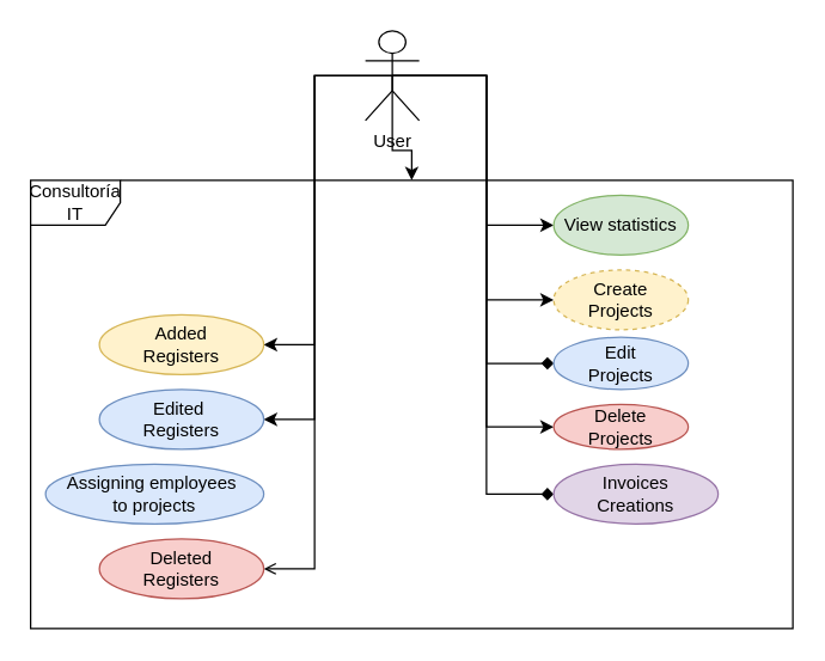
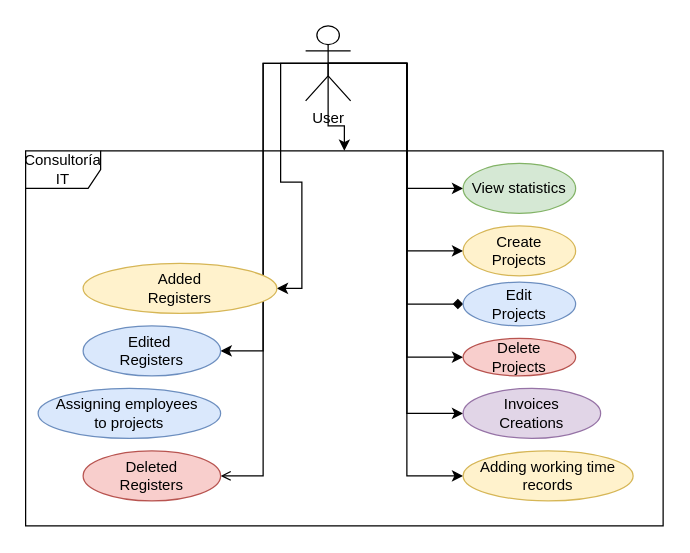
- <mxCell id="14" value="Create&lt;div&gt;Projects&lt;/div&gt;" style="ellipse;whiteSpace=wrap;html=1;fillColor=#fff2cc;strokeColor=#d6b656;dashed=1;" parent="1" vertex="1"><mxGeometry x="370" y="180" width="90" height="40" as="geometry" /></mxCell>
+ <mxCell id="14" value="Create&lt;div&gt;Projects&lt;/div&gt;" style="ellipse;whiteSpace=wrap;html=1;fillColor=#fff2cc;strokeColor=#d6b656;" parent="1" vertex="1"><mxGeometry x="370" y="180" width="90" height="40" as="geometry" /></mxCell>
- <mxCell id="17" value="Added&lt;div&gt;Registers&lt;/div&gt;" style="ellipse;whiteSpace=wrap;html=1;fillColor=#fff2cc;strokeColor=#d6b656;" parent="1" vertex="1"><mxGeometry x="66" y="210" width="110" height="40" as="geometry" /></mxCell>
+ <mxCell id="17" value="Added&lt;div&gt;Registers&lt;/div&gt;" style="ellipse;whiteSpace=wrap;html=1;fillColor=#fff2cc;strokeColor=#d6b656;" parent="1" vertex="1"><mxGeometry x="66" y="210" width="155" height="40" as="geometry" /></mxCell>
- <mxCell id="9" style="edgeStyle=orthogonalEdgeStyle;rounded=0;orthogonalLoop=1;jettySize=auto;html=1;exitX=0.5;exitY=0.5;exitDx=0;exitDy=0;exitPerimeter=0;entryX=0;entryY=0.5;entryDx=0;entryDy=0;endArrow=diamond;" parent="1" source="13" target="20" edge="1"><mxGeometry relative="1" as="geometry" /></mxCell>
+ <mxCell id="9" style="edgeStyle=orthogonalEdgeStyle;rounded=0;orthogonalLoop=1;jettySize=auto;html=1;exitX=0.5;exitY=0.5;exitDx=0;exitDy=0;exitPerimeter=0;entryX=0;entryY=0.5;entryDx=0;entryDy=0;" parent="1" source="13" target="20" edge="1"><mxGeometry relative="1" as="geometry" /></mxCell>
+ <mxCell id="10" style="edgeStyle=orthogonalEdgeStyle;rounded=0;orthogonalLoop=1;jettySize=auto;html=1;exitX=0.5;exitY=0.5;exitDx=0;exitDy=0;exitPerimeter=0;entryX=0;entryY=0.5;entryDx=0;entryDy=0;" parent="1" source="13" target="22" edge="1"><mxGeometry relative="1" as="geometry" /></mxCell>
+ <mxCell id="22" value="Adding working time records" style="ellipse;whiteSpace=wrap;html=1;fillColor=#fff2cc;strokeColor=#d6b656;" parent="1" vertex="1"><mxGeometry x="370" y="360" width="136" height="40" as="geometry" /></mxCell>
